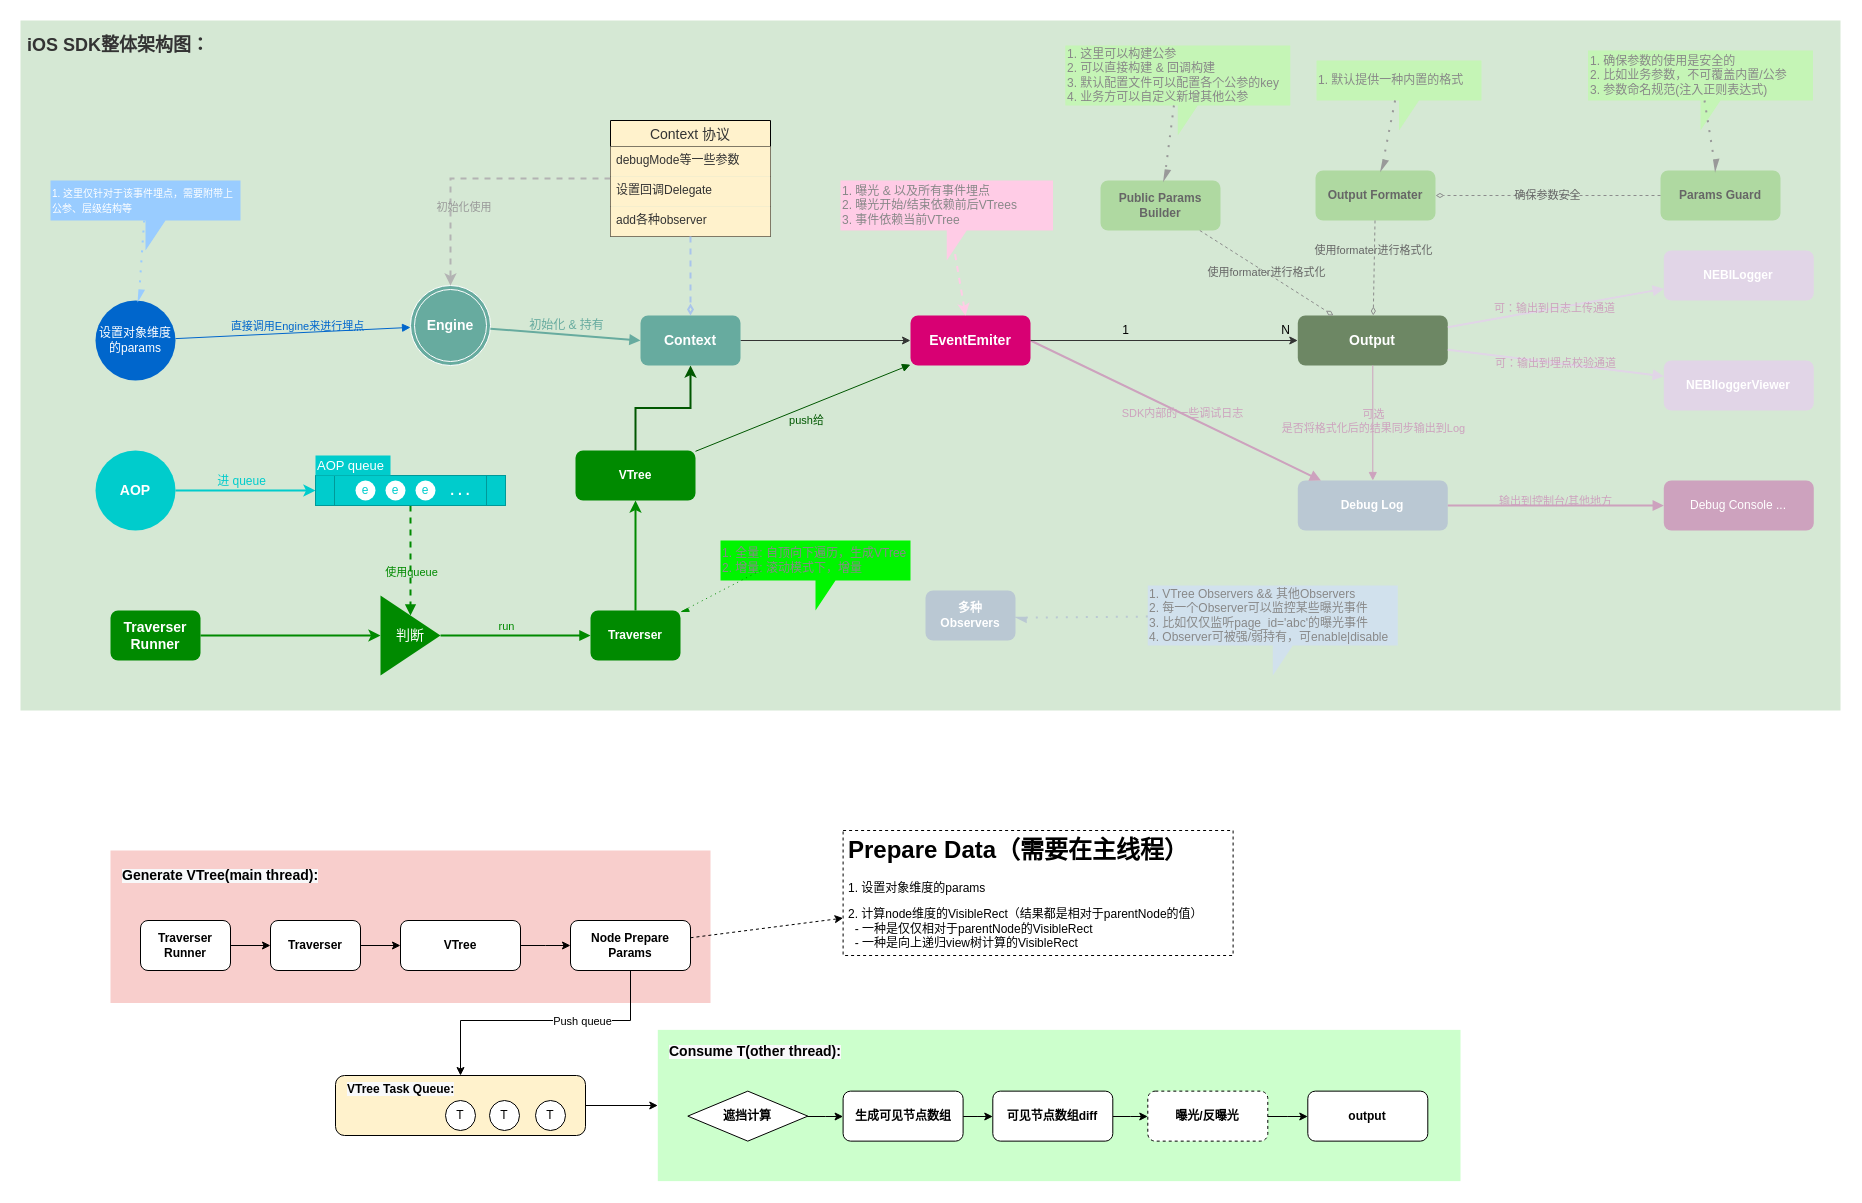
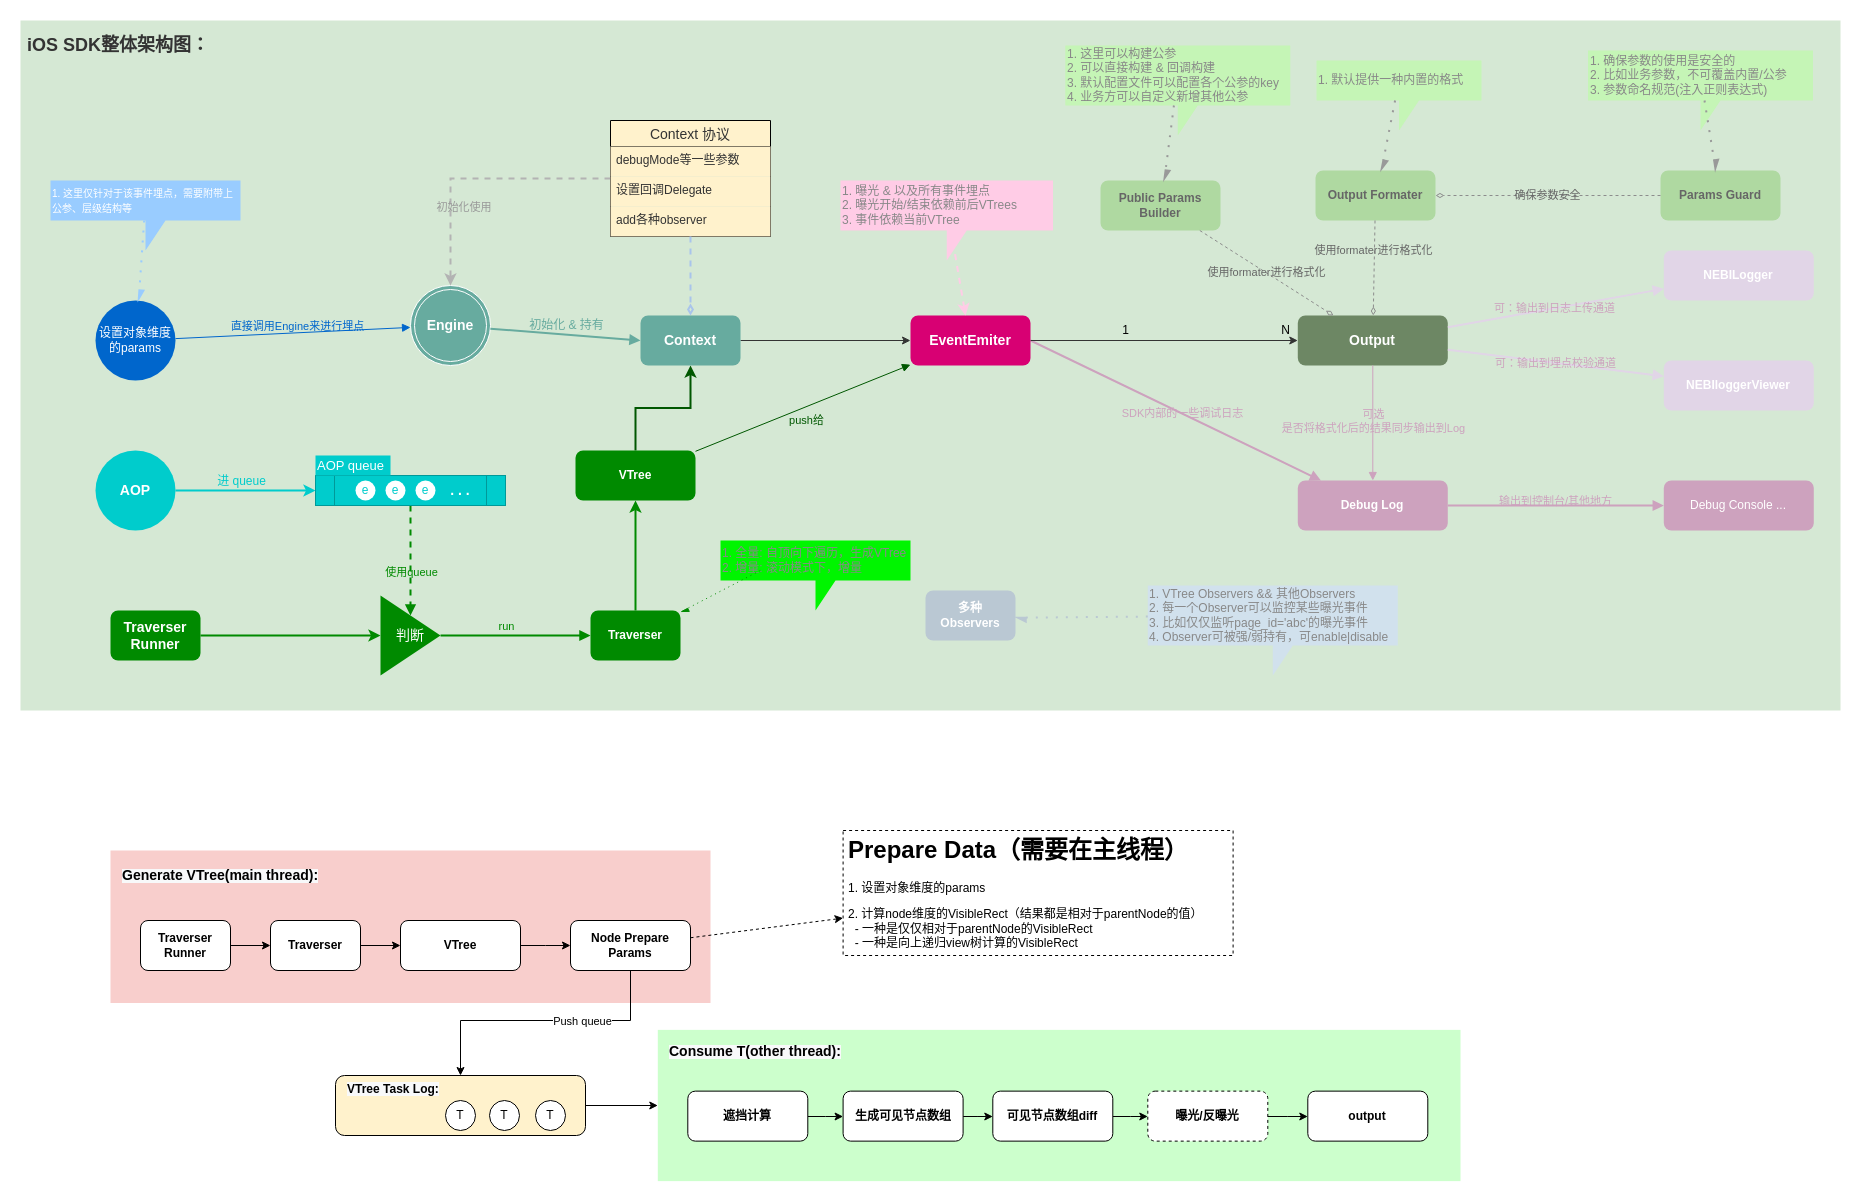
- <mxCell id="43" value="&lt;b&gt;Debug Log&lt;/b&gt;" style="rounded=1;whiteSpace=wrap;html=1;fontColor=#FFFFFF;strokeColor=none;fillColor=#bac8d3;" parent="1" vertex="1"><mxGeometry x="1297.3" y="480" width="150" height="50" as="geometry" /></mxCell>
+ <mxCell id="43" value="&lt;b&gt;Debug Log&lt;/b&gt;" style="rounded=1;whiteSpace=wrap;html=1;fontColor=#FFFFFF;strokeColor=none;fillColor=#CDA2BE;" parent="1" vertex="1"><mxGeometry x="1297.3" y="480" width="150" height="50" as="geometry" /></mxCell>
- <mxCell id="83" value="&lt;b style=&quot;color: rgb(0 , 0 , 0) ; font-family: &amp;#34;helvetica&amp;#34; ; font-size: 12px ; font-style: normal ; letter-spacing: normal ; text-align: center ; text-indent: 0px ; text-transform: none ; word-spacing: 0px ; background-color: rgb(248 , 249 , 250)&quot;&gt;VTree Task Queue:&lt;/b&gt;" style="text;whiteSpace=wrap;html=1;" parent="1" vertex="1"><mxGeometry x="345" y="1075" width="130" height="30" as="geometry" /></mxCell>
+ <mxCell id="83" value="&lt;b style=&quot;color: rgb(0 , 0 , 0) ; font-family: &amp;#34;helvetica&amp;#34; ; font-size: 12px ; font-style: normal ; letter-spacing: normal ; text-align: center ; text-indent: 0px ; text-transform: none ; word-spacing: 0px ; background-color: rgb(248 , 249 , 250)&quot;&gt;VTree Task Log:&lt;/b&gt;" style="text;whiteSpace=wrap;html=1;" parent="1" vertex="1"><mxGeometry x="345" y="1075" width="130" height="30" as="geometry" /></mxCell>
- <mxCell id="90" value="&lt;b&gt;遮挡计算&lt;/b&gt;" style="rhombus;whiteSpace=wrap;html=1;" parent="1" vertex="1"><mxGeometry x="687.3" y="1090.63" width="120" height="50" as="geometry" /></mxCell>
+ <mxCell id="90" value="&lt;b&gt;遮挡计算&lt;/b&gt;" style="rounded=1;whiteSpace=wrap;html=1;" parent="1" vertex="1"><mxGeometry x="687.3" y="1090.63" width="120" height="50" as="geometry" /></mxCell>
